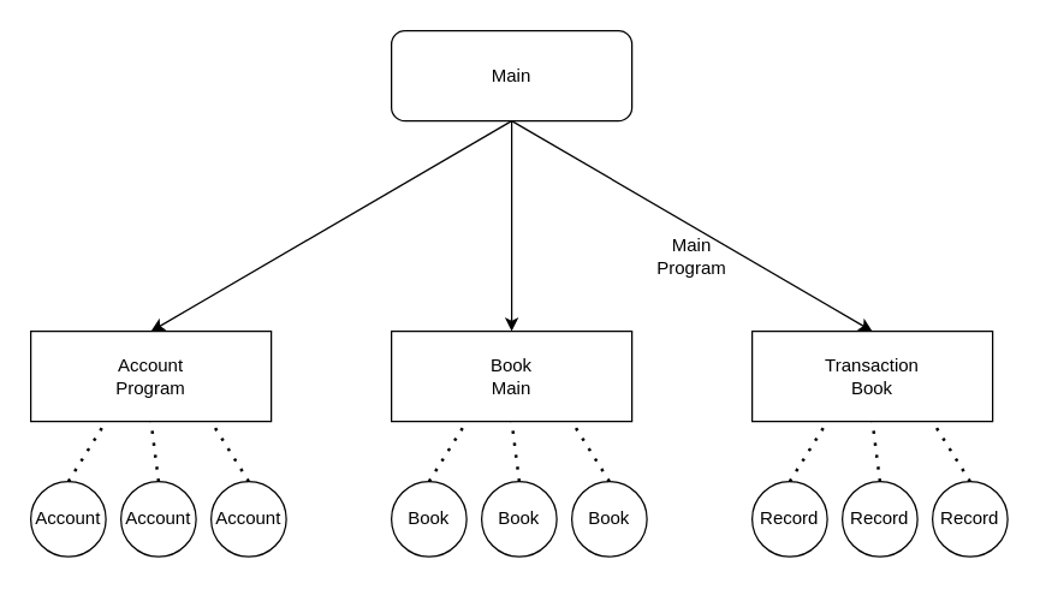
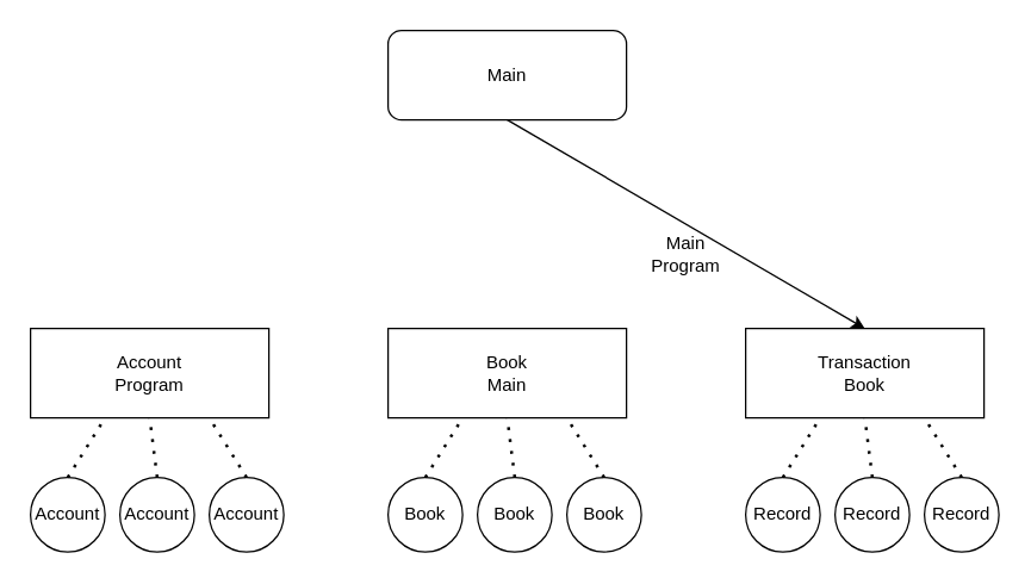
- <mxCell id="25" value="" style="endArrow=classic;html=1;entryX=0.5;entryY=0;entryDx=0;entryDy=0;exitX=0.5;exitY=1;exitDx=0;exitDy=0;" parent="1" source="23" target="9" edge="1"><mxGeometry width="50" height="50" relative="1" as="geometry"><mxPoint x="350" y="90" as="sourcePoint" /><mxPoint x="110" y="230" as="targetPoint" /></mxGeometry></mxCell>
- <mxCell id="24" value="" style="endArrow=classic;html=1;entryX=0.5;entryY=0;entryDx=0;entryDy=0;exitX=0.5;exitY=1;exitDx=0;exitDy=0;" parent="1" source="23" target="2" edge="1"><mxGeometry width="50" height="50" relative="1" as="geometry"><mxPoint x="370" y="130" as="sourcePoint" /><mxPoint x="420" y="80" as="targetPoint" /></mxGeometry></mxCell>
